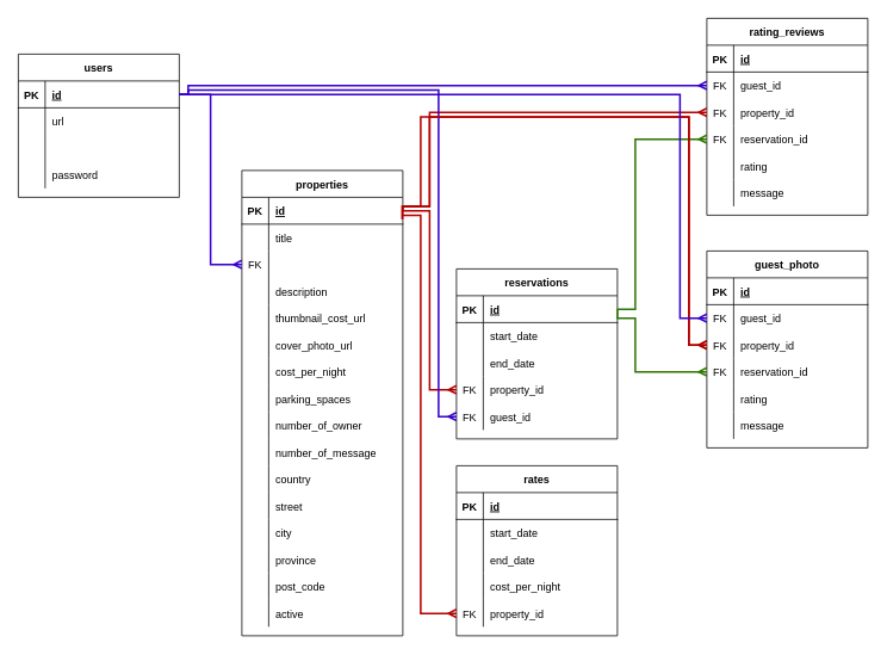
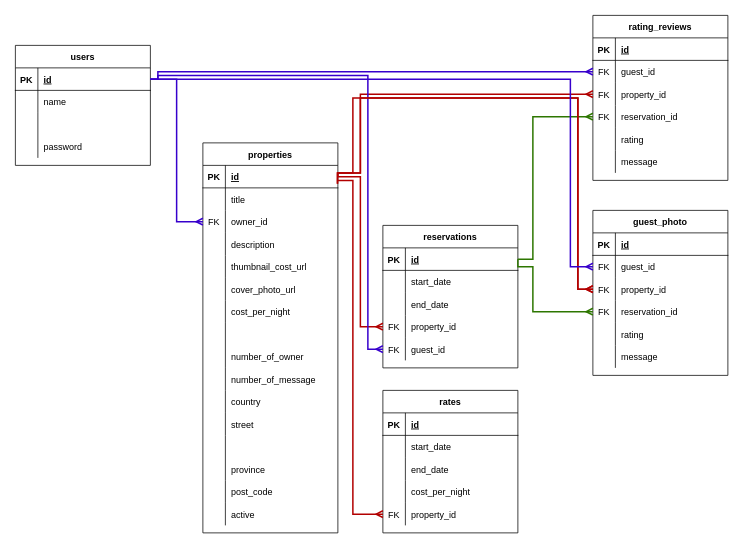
- <mxCell id="8" value="url" style="shape=partialRectangle;connectable=0;fillColor=none;top=0;left=0;bottom=0;right=0;align=left;spacingLeft=6;overflow=hidden;" parent="6" vertex="1"><mxGeometry x="30" width="150" height="30" as="geometry"><mxRectangle width="150" height="30" as="alternateBounds" /></mxGeometry></mxCell>
+ <mxCell id="8" value="name" style="shape=partialRectangle;connectable=0;fillColor=none;top=0;left=0;bottom=0;right=0;align=left;spacingLeft=6;overflow=hidden;" parent="6" vertex="1"><mxGeometry x="30" width="150" height="30" as="geometry"><mxRectangle width="150" height="30" as="alternateBounds" /></mxGeometry></mxCell>
+ <mxCell id="23" value="owner_id" style="shape=partialRectangle;connectable=0;fillColor=none;top=0;left=0;bottom=0;right=0;align=left;spacingLeft=6;overflow=hidden;" parent="21" vertex="1"><mxGeometry x="30" width="150" height="30" as="geometry"><mxRectangle width="150" height="30" as="alternateBounds" /></mxGeometry></mxCell>
- <mxCell id="38" value="parking_spaces" style="shape=partialRectangle;connectable=0;fillColor=none;top=0;left=0;bottom=0;right=0;align=left;spacingLeft=6;overflow=hidden;" parent="36" vertex="1"><mxGeometry x="30" width="150" height="30" as="geometry"><mxRectangle width="150" height="30" as="alternateBounds" /></mxGeometry></mxCell>
- <mxCell id="53" value="city" style="shape=partialRectangle;connectable=0;fillColor=none;top=0;left=0;bottom=0;right=0;align=left;spacingLeft=6;overflow=hidden;" vertex="1" parent="51"><mxGeometry x="30" width="150" height="30" as="geometry"><mxRectangle width="150" height="30" as="alternateBounds" /></mxGeometry></mxCell>
